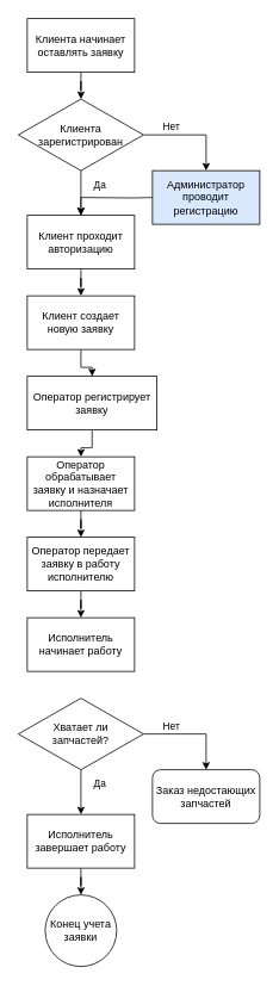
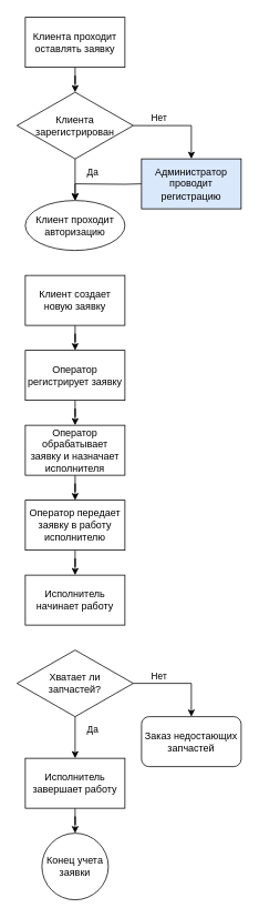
- <mxCell id="3" value="Клиента начинает оставлять заявку" style="rounded=0;whiteSpace=wrap;html=1;" vertex="1" parent="1"><mxGeometry x="30" y="20" width="120" height="60" as="geometry" /></mxCell>
+ <mxCell id="3" value="Клиента проходит оставлять заявку" style="rounded=0;whiteSpace=wrap;html=1;" vertex="1" parent="1"><mxGeometry x="30" y="20" width="120" height="60" as="geometry" /></mxCell>
- <mxCell id="12" value="Клиент проходит авторизацию" style="rounded=0;whiteSpace=wrap;html=1;" vertex="1" parent="1"><mxGeometry x="30" y="240" width="120" height="60" as="geometry" /></mxCell>
+ <mxCell id="12" value="Клиент проходит авторизацию" style="ellipse;whiteSpace=wrap;html=1;" vertex="1" parent="1"><mxGeometry x="30" y="240" width="120" height="60" as="geometry" /></mxCell>
- <mxCell id="11" style="edgeStyle=orthogonalEdgeStyle;rounded=0;orthogonalLoop=1;jettySize=auto;html=1;" edge="1" parent="1" source="12" target="14"><mxGeometry relative="1" as="geometry" /></mxCell>
- <mxCell id="16" value="Оператор регистрирует заявку" style="rounded=0;whiteSpace=wrap;html=1;" vertex="1" parent="1"><mxGeometry x="30" y="420" width="145" height="60" as="geometry" /></mxCell>
+ <mxCell id="16" value="Оператор регистрирует заявку" style="rounded=0;whiteSpace=wrap;html=1;" vertex="1" parent="1"><mxGeometry x="30" y="420" width="120" height="60" as="geometry" /></mxCell>
